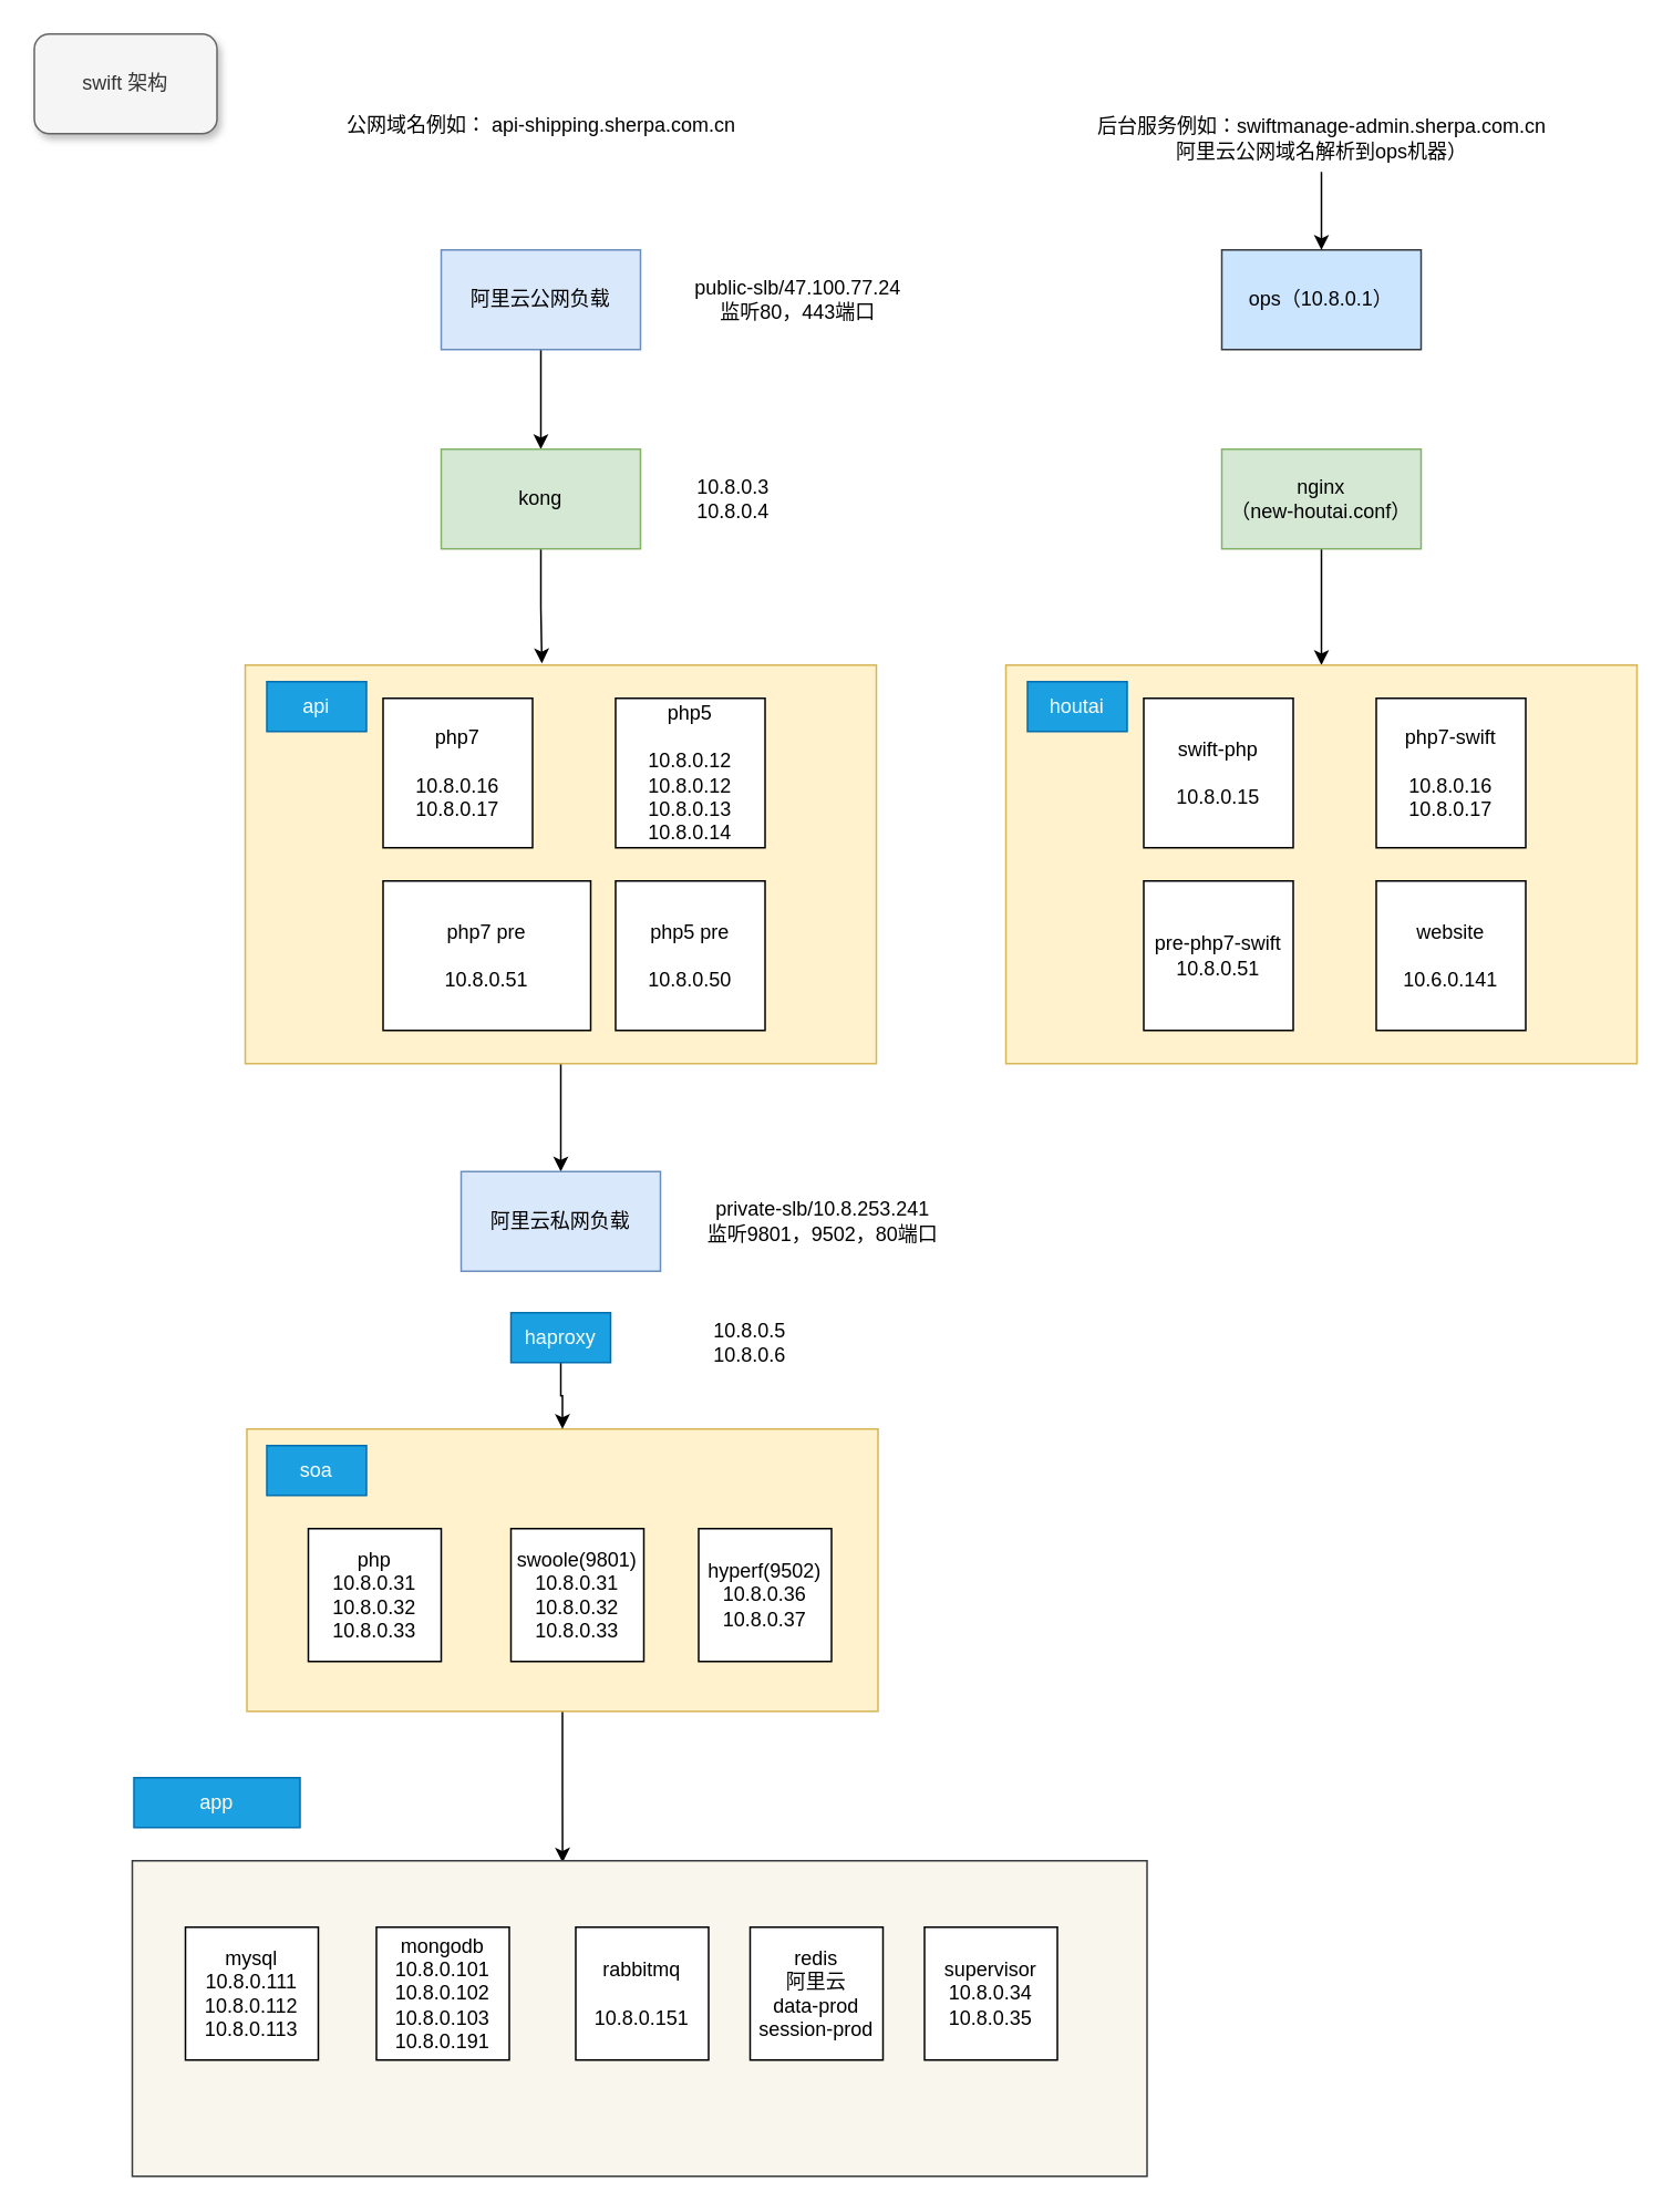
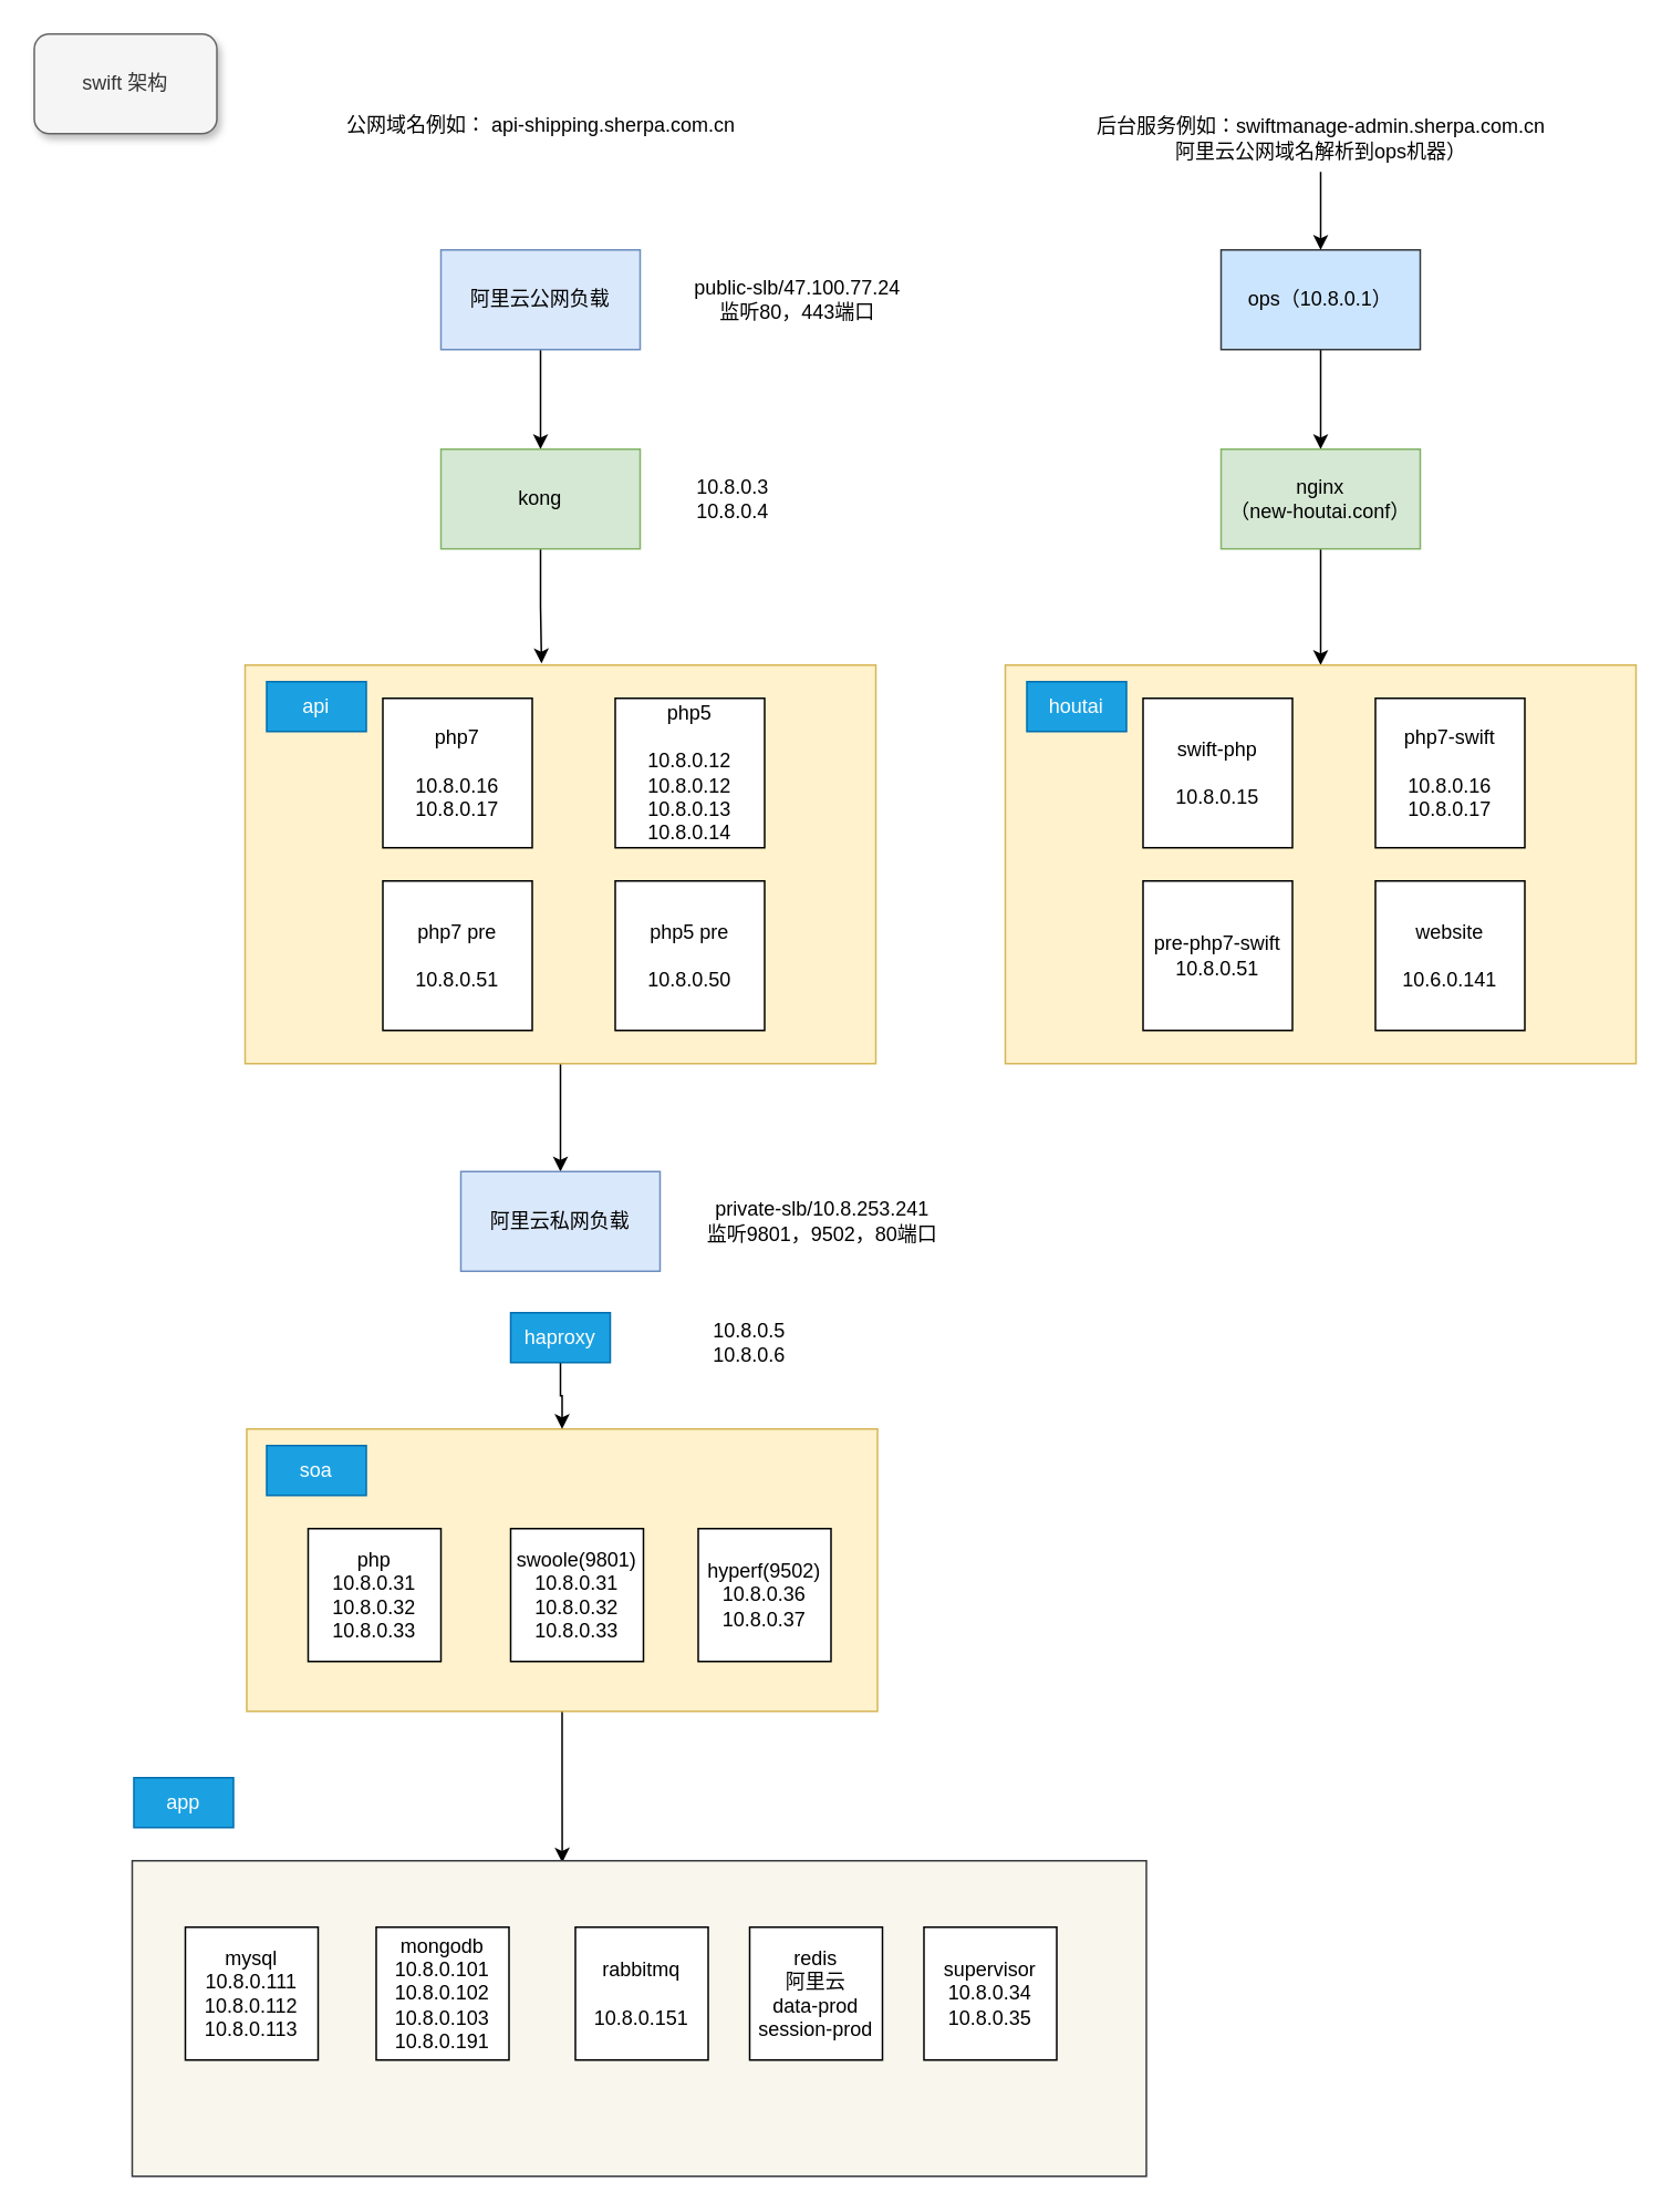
+ <mxCell id="35" style="edgeStyle=orthogonalEdgeStyle;rounded=0;orthogonalLoop=1;jettySize=auto;html=1;" edge="1" parent="1" source="36" target="40"><mxGeometry relative="1" as="geometry" /></mxCell>
- <mxCell id="14" value="php7 pre&lt;br&gt;&lt;br&gt;10.8.0.51" style="whiteSpace=wrap;html=1;aspect=fixed;" vertex="1" parent="1"><mxGeometry x="230" y="530" width="125" height="90" as="geometry" /></mxCell>
+ <mxCell id="14" value="php7 pre&lt;br&gt;&lt;br&gt;10.8.0.51" style="whiteSpace=wrap;html=1;aspect=fixed;" vertex="1" parent="1"><mxGeometry x="230" y="530" width="90" height="90" as="geometry" /></mxCell>
- <mxCell id="28" value="app" style="text;html=1;strokeColor=#006EAF;fillColor=#1ba1e2;align=center;verticalAlign=middle;whiteSpace=wrap;rounded=0;fontColor=#ffffff;" vertex="1" parent="1"><mxGeometry x="80" y="1070" width="100" height="30" as="geometry" /></mxCell>
+ <mxCell id="28" value="app" style="text;html=1;strokeColor=#006EAF;fillColor=#1ba1e2;align=center;verticalAlign=middle;whiteSpace=wrap;rounded=0;fontColor=#ffffff;" vertex="1" parent="1"><mxGeometry x="80" y="1070" width="60" height="30" as="geometry" /></mxCell>
